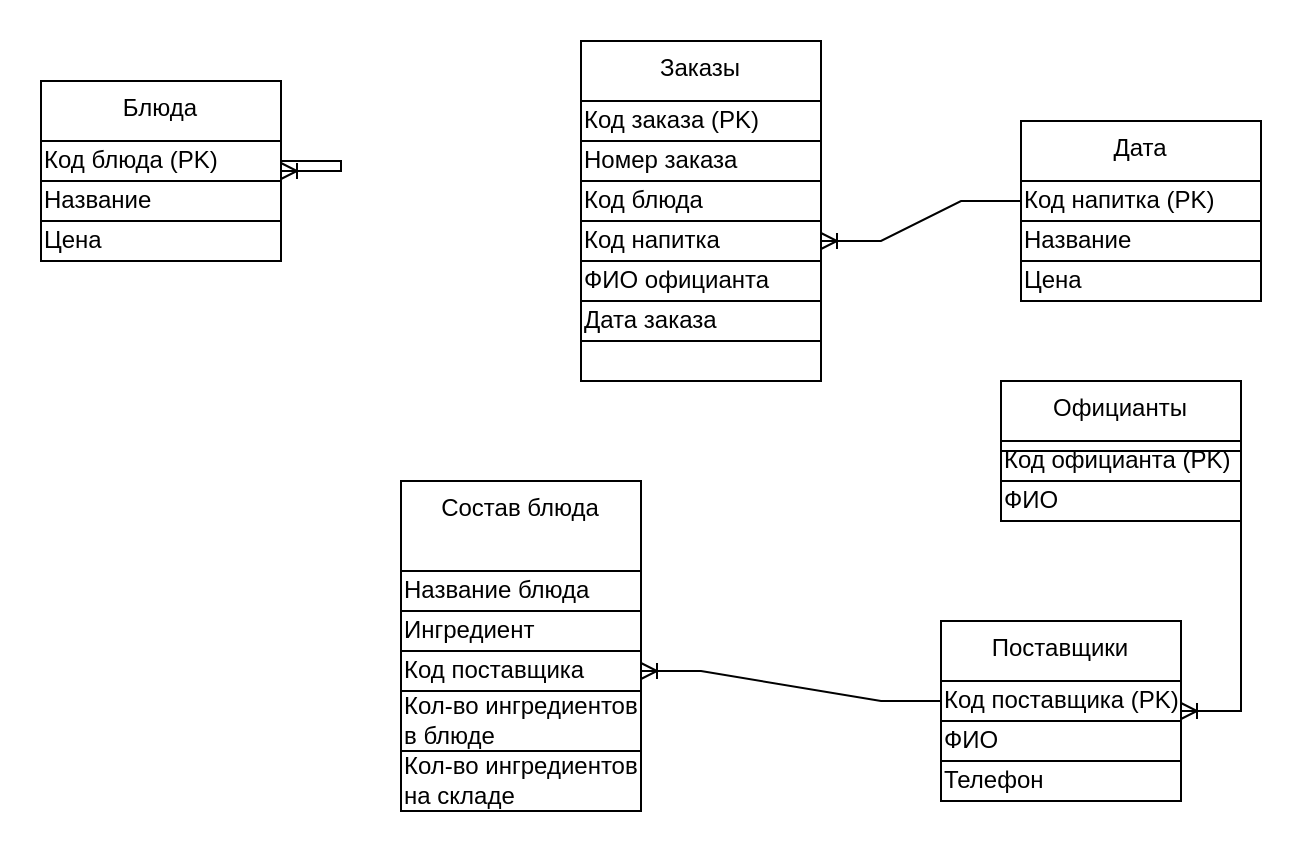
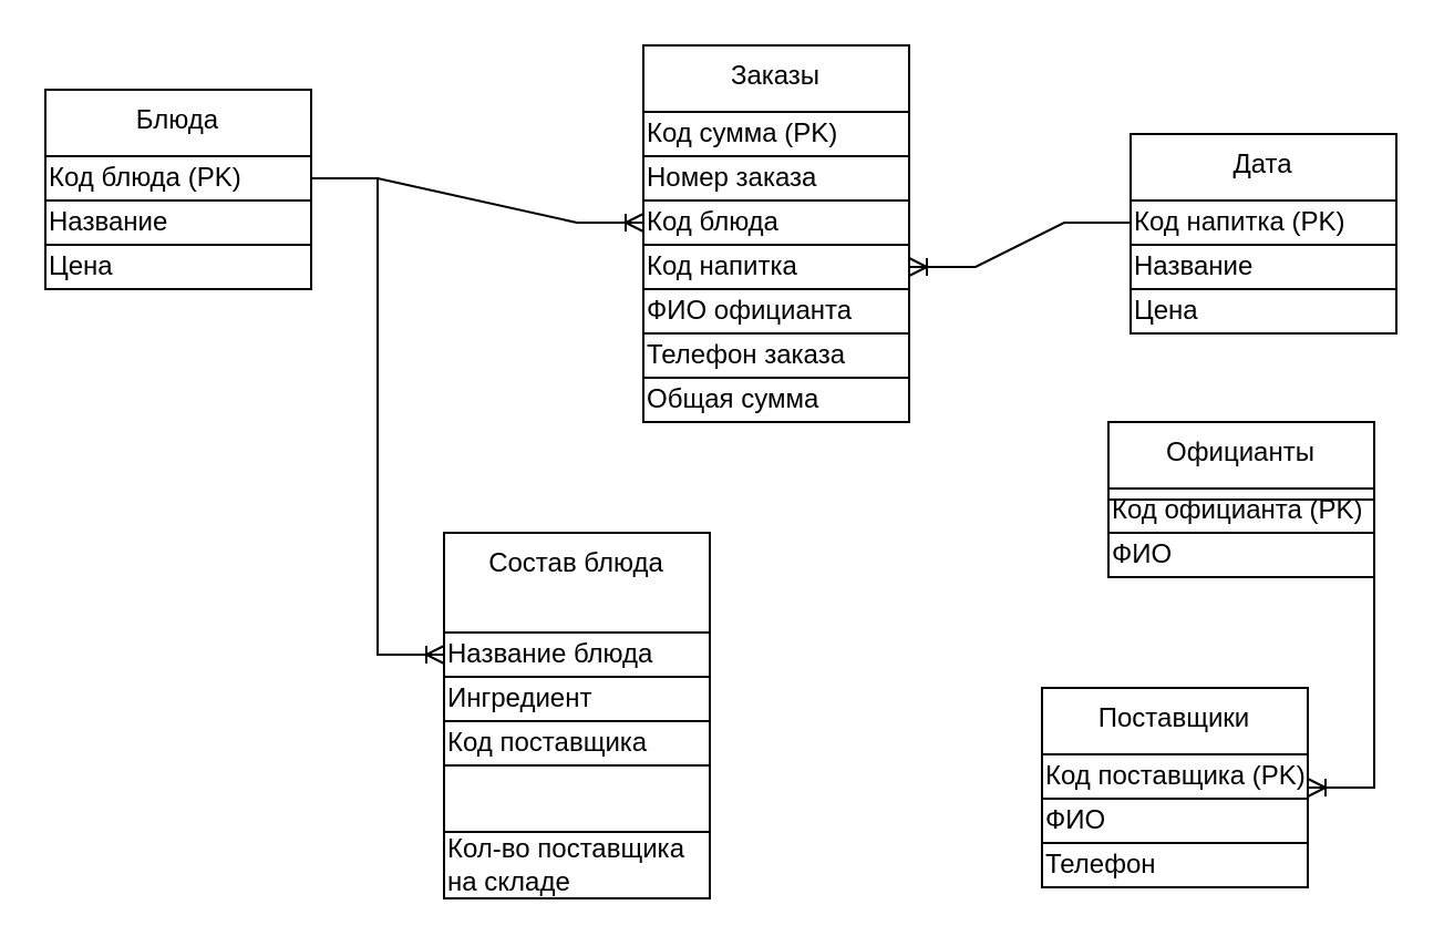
- <mxCell id="8" value="Код заказа (PK)" style="text;html=1;strokeColor=default;fillColor=none;align=left;verticalAlign=middle;whiteSpace=wrap;rounded=0;labelBackgroundColor=none;" parent="1" vertex="1"><mxGeometry x="290" y="50" width="120" height="20" as="geometry" /></mxCell>
+ <mxCell id="8" value="Код сумма (PK)" style="text;html=1;strokeColor=default;fillColor=none;align=left;verticalAlign=middle;whiteSpace=wrap;rounded=0;labelBackgroundColor=none;" parent="1" vertex="1"><mxGeometry x="290" y="50" width="120" height="20" as="geometry" /></mxCell>
- <mxCell id="27" value="" style="edgeStyle=entityRelationEdgeStyle;fontSize=12;html=1;endArrow=ERoneToMany;rounded=0;exitX=1;exitY=0.5;exitDx=0;exitDy=0;" edge="1" parent="1" source="13" target="3"><mxGeometry width="100" height="100" relative="1" as="geometry"><mxPoint x="260" y="270" as="sourcePoint" /><mxPoint x="190" y="240" as="targetPoint" /></mxGeometry></mxCell>
+ <mxCell id="27" value="" style="edgeStyle=entityRelationEdgeStyle;fontSize=12;html=1;endArrow=ERoneToMany;rounded=0;exitX=1;exitY=0.5;exitDx=0;exitDy=0;entryX=0;entryY=0.5;entryDx=0;entryDy=0;" edge="1" parent="1" source="13" target="28"><mxGeometry width="100" height="100" relative="1" as="geometry"><mxPoint x="260" y="270" as="sourcePoint" /><mxPoint x="190" y="240" as="targetPoint" /></mxGeometry></mxCell>
- <mxCell id="10" value="Дата заказа" style="text;html=1;strokeColor=default;fillColor=none;align=left;verticalAlign=middle;whiteSpace=wrap;rounded=0;labelBackgroundColor=none;" parent="1" vertex="1"><mxGeometry x="290" y="150" width="120" height="20" as="geometry" /></mxCell>
+ <mxCell id="10" value="Телефон заказа" style="text;html=1;strokeColor=default;fillColor=none;align=left;verticalAlign=middle;whiteSpace=wrap;rounded=0;labelBackgroundColor=none;" parent="1" vertex="1"><mxGeometry x="290" y="150" width="120" height="20" as="geometry" /></mxCell>
+ <mxCell id="12" value="Общая сумма" style="text;html=1;strokeColor=default;fillColor=none;align=left;verticalAlign=middle;whiteSpace=wrap;rounded=0;labelBackgroundColor=none;" parent="1" vertex="1"><mxGeometry x="290" y="170" width="120" height="20" as="geometry" /></mxCell>
+ <mxCell id="33" value="" style="edgeStyle=entityRelationEdgeStyle;fontSize=12;html=1;endArrow=ERoneToMany;rounded=0;entryX=0;entryY=0.5;entryDx=0;entryDy=0;" edge="1" parent="1" source="13" target="16"><mxGeometry width="100" height="100" relative="1" as="geometry"><mxPoint x="480" y="360" as="sourcePoint" /><mxPoint x="330" y="345" as="targetPoint" /></mxGeometry></mxCell>
- <mxCell id="31" value="" style="edgeStyle=entityRelationEdgeStyle;fontSize=12;html=1;endArrow=ERoneToMany;rounded=0;exitX=0;exitY=0.5;exitDx=0;exitDy=0;entryX=1;entryY=0.5;entryDx=0;entryDy=0;" edge="1" parent="1" source="24" target="30"><mxGeometry width="100" height="100" relative="1" as="geometry"><mxPoint x="350" y="65" as="sourcePoint" /><mxPoint x="450" y="90" as="targetPoint" /></mxGeometry></mxCell>
- <mxCell id="18" value="Кол-во ингредиентов в блюде" style="text;html=1;strokeColor=default;fillColor=none;align=left;verticalAlign=middle;whiteSpace=wrap;rounded=0;labelBackgroundColor=none;" parent="1" vertex="1"><mxGeometry x="200" y="345" width="120" height="30" as="geometry" /></mxCell>
- <mxCell id="32" value="Кол-во ингредиентов на складе" style="text;html=1;strokeColor=default;fillColor=none;align=left;verticalAlign=middle;whiteSpace=wrap;rounded=0;labelBackgroundColor=none;" vertex="1" parent="1"><mxGeometry x="200" y="375" width="120" height="30" as="geometry" /></mxCell>
+ <mxCell id="32" value="Кол-во поставщика на складе" style="text;html=1;strokeColor=default;fillColor=none;align=left;verticalAlign=middle;whiteSpace=wrap;rounded=0;labelBackgroundColor=none;" vertex="1" parent="1"><mxGeometry x="200" y="375" width="120" height="30" as="geometry" /></mxCell>
